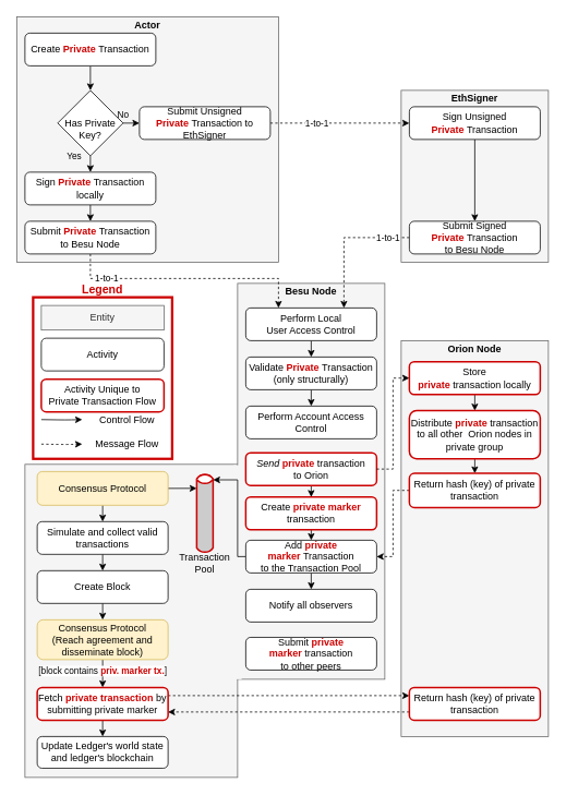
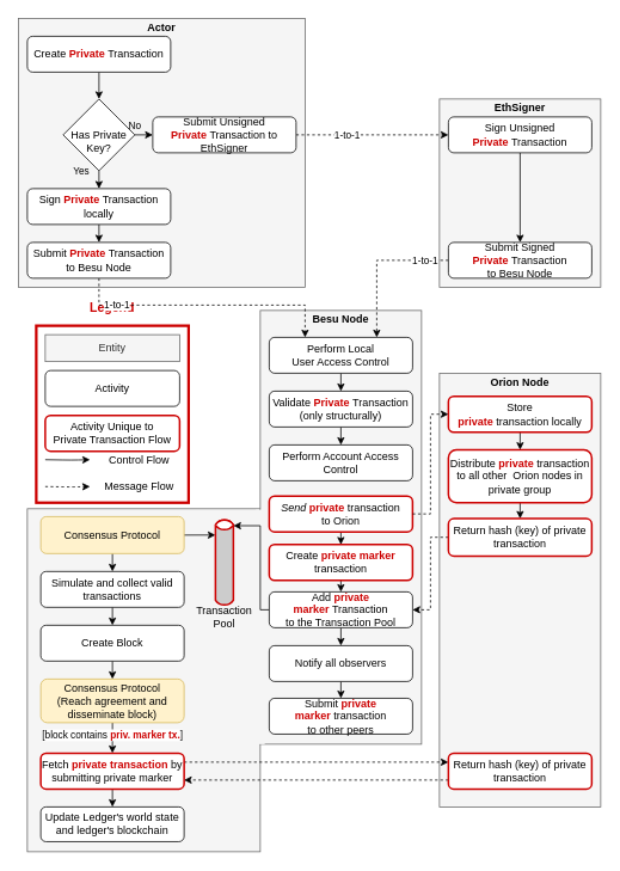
- <mxCell id="8" value="&lt;b&gt;&lt;font style=&quot;font-size: 14px&quot;&gt;Legend&lt;/font&gt;&lt;/b&gt;" style="text;html=1;strokeColor=none;fillColor=none;align=center;verticalAlign=middle;whiteSpace=wrap;rounded=0;fontColor=#CC0000;" parent="1" vertex="1"><mxGeometry x="40" y="343" width="170" height="20" as="geometry" /></mxCell>
+ <mxCell id="8" value="&lt;b&gt;&lt;font style=&quot;font-size: 14px&quot;&gt;Legend&lt;/font&gt;&lt;/b&gt;" style="text;html=1;strokeColor=none;fillColor=none;align=center;verticalAlign=middle;whiteSpace=wrap;rounded=0;fontColor=#CC0000;" parent="1" vertex="1"><mxGeometry x="40" y="333" width="170" height="20" as="geometry" /></mxCell>
+ <mxCell id="36" style="edgeStyle=orthogonalEdgeStyle;rounded=0;orthogonalLoop=1;jettySize=auto;html=1;exitX=0.5;exitY=1;exitDx=0;exitDy=0;entryX=0.5;entryY=0;entryDx=0;entryDy=0;fontColor=#CC0000;" parent="1" source="37" target="38" edge="1"><mxGeometry relative="1" as="geometry" /></mxCell>
